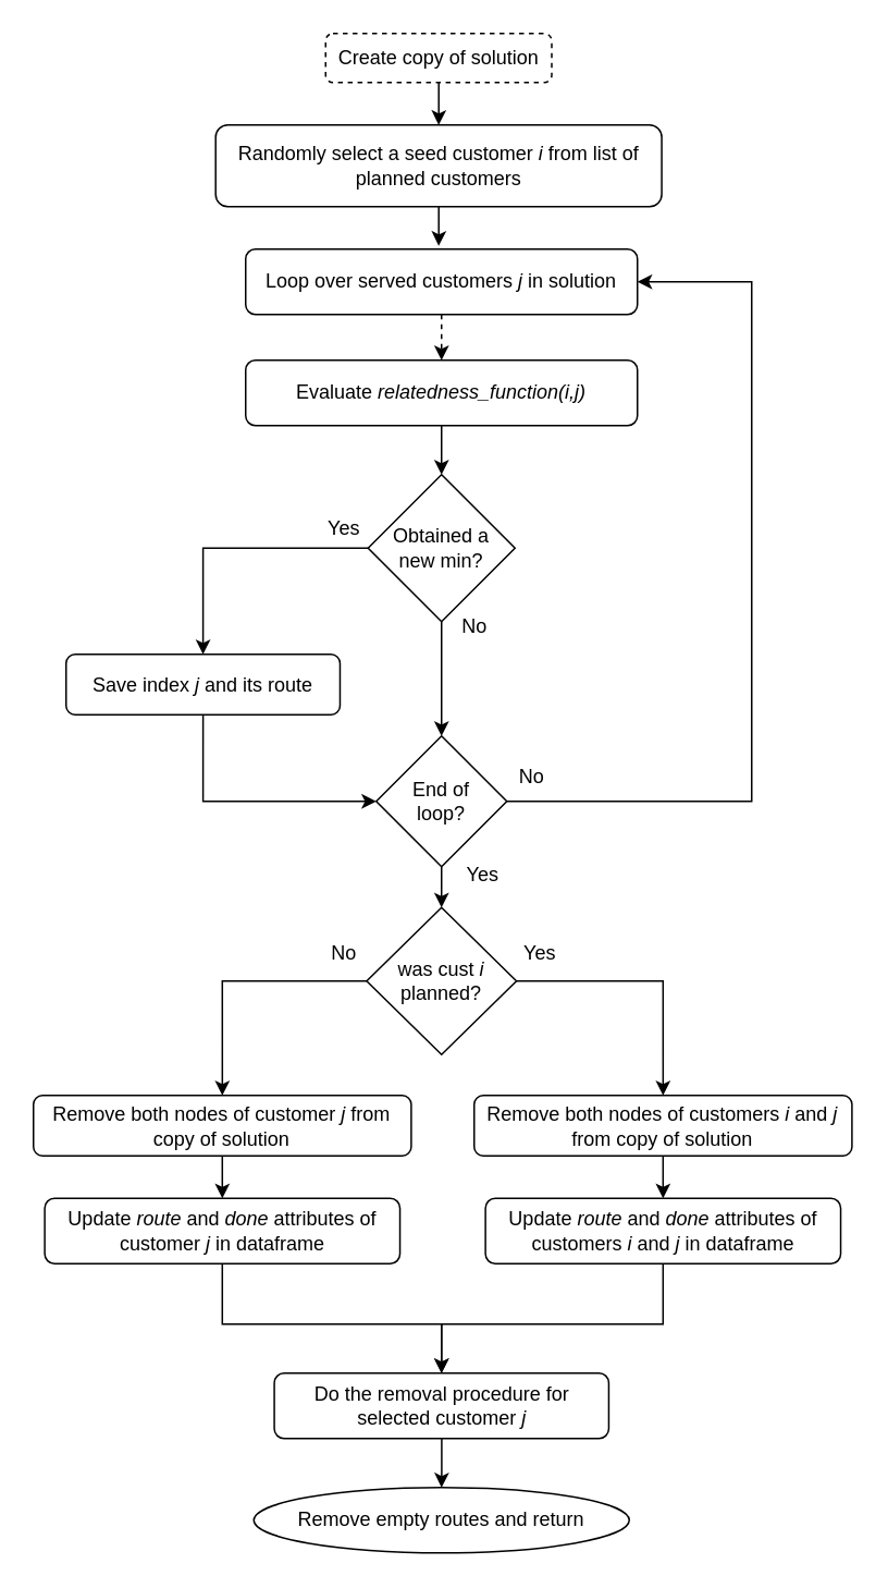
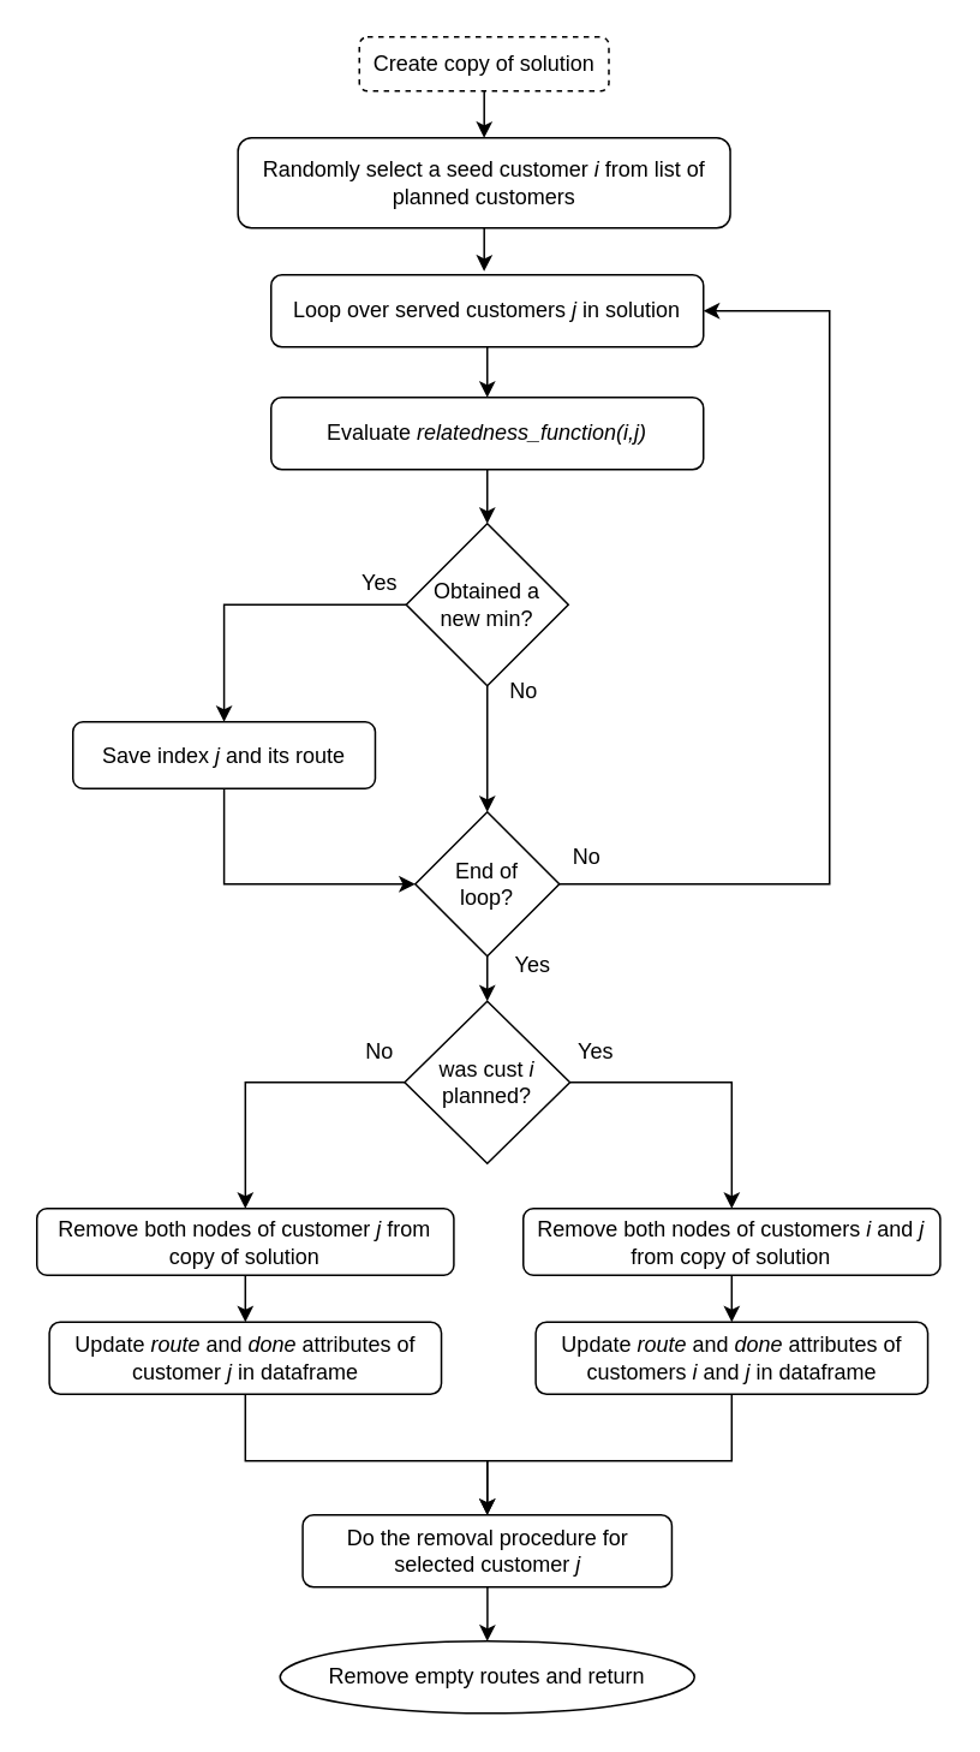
- <mxCell id="12" style="edgeStyle=orthogonalEdgeStyle;rounded=0;orthogonalLoop=1;jettySize=auto;html=1;exitX=0.5;exitY=1;exitDx=0;exitDy=0;entryX=0.5;entryY=0;entryDx=0;entryDy=0;dashed=1;" parent="1" source="13" target="16" edge="1"><mxGeometry relative="1" as="geometry" /></mxCell>
+ <mxCell id="12" style="edgeStyle=orthogonalEdgeStyle;rounded=0;orthogonalLoop=1;jettySize=auto;html=1;exitX=0.5;exitY=1;exitDx=0;exitDy=0;entryX=0.5;entryY=0;entryDx=0;entryDy=0;" parent="1" source="13" target="16" edge="1"><mxGeometry relative="1" as="geometry" /></mxCell>
